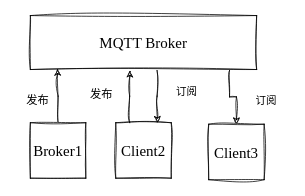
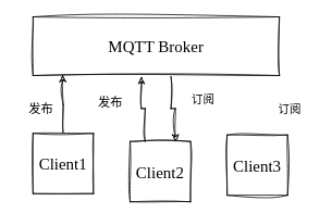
- <mxCell id="8" style="edgeStyle=orthogonalEdgeStyle;rounded=0;sketch=1;hachureGap=4;jiggle=2;curveFitting=1;orthogonalLoop=1;jettySize=auto;html=1;fontFamily=Architects Daughter;fontSource=https%3A%2F%2Ffonts.googleapis.com%2Fcss%3Ffamily%3DArchitects%2BDaughter;fontSize=16;exitX=0.88;exitY=1.016;exitDx=0;exitDy=0;exitPerimeter=0;" edge="1" parent="1" source="2" target="9"><mxGeometry relative="1" as="geometry" /></mxCell>
- <mxCell id="4" value="Broker1" style="whiteSpace=wrap;html=1;aspect=fixed;sketch=1;hachureGap=4;jiggle=2;curveFitting=1;fontFamily=Architects Daughter;fontSource=https%3A%2F%2Ffonts.googleapis.com%2Fcss%3Ffamily%3DArchitects%2BDaughter;fontSize=20;" vertex="1" parent="1"><mxGeometry x="40" y="163" width="74" height="74" as="geometry" /></mxCell>
+ <mxCell id="4" value="Client1" style="whiteSpace=wrap;html=1;aspect=fixed;sketch=1;hachureGap=4;jiggle=2;curveFitting=1;fontFamily=Architects Daughter;fontSource=https%3A%2F%2Ffonts.googleapis.com%2Fcss%3Ffamily%3DArchitects%2BDaughter;fontSize=20;" vertex="1" parent="1"><mxGeometry x="40" y="163" width="74" height="74" as="geometry" /></mxCell>
- <mxCell id="7" value="Client2" style="whiteSpace=wrap;html=1;aspect=fixed;sketch=1;hachureGap=4;jiggle=2;curveFitting=1;fontFamily=Architects Daughter;fontSource=https%3A%2F%2Ffonts.googleapis.com%2Fcss%3Ffamily%3DArchitects%2BDaughter;fontSize=20;" vertex="1" parent="1"><mxGeometry x="154" y="163" width="74" height="74" as="geometry" /></mxCell>
+ <mxCell id="7" value="Client2" style="whiteSpace=wrap;html=1;aspect=fixed;sketch=1;hachureGap=4;jiggle=2;curveFitting=1;fontFamily=Architects Daughter;fontSource=https%3A%2F%2Ffonts.googleapis.com%2Fcss%3Ffamily%3DArchitects%2BDaughter;fontSize=20;" vertex="1" parent="1"><mxGeometry x="159" y="173" width="74" height="74" as="geometry" /></mxCell>
